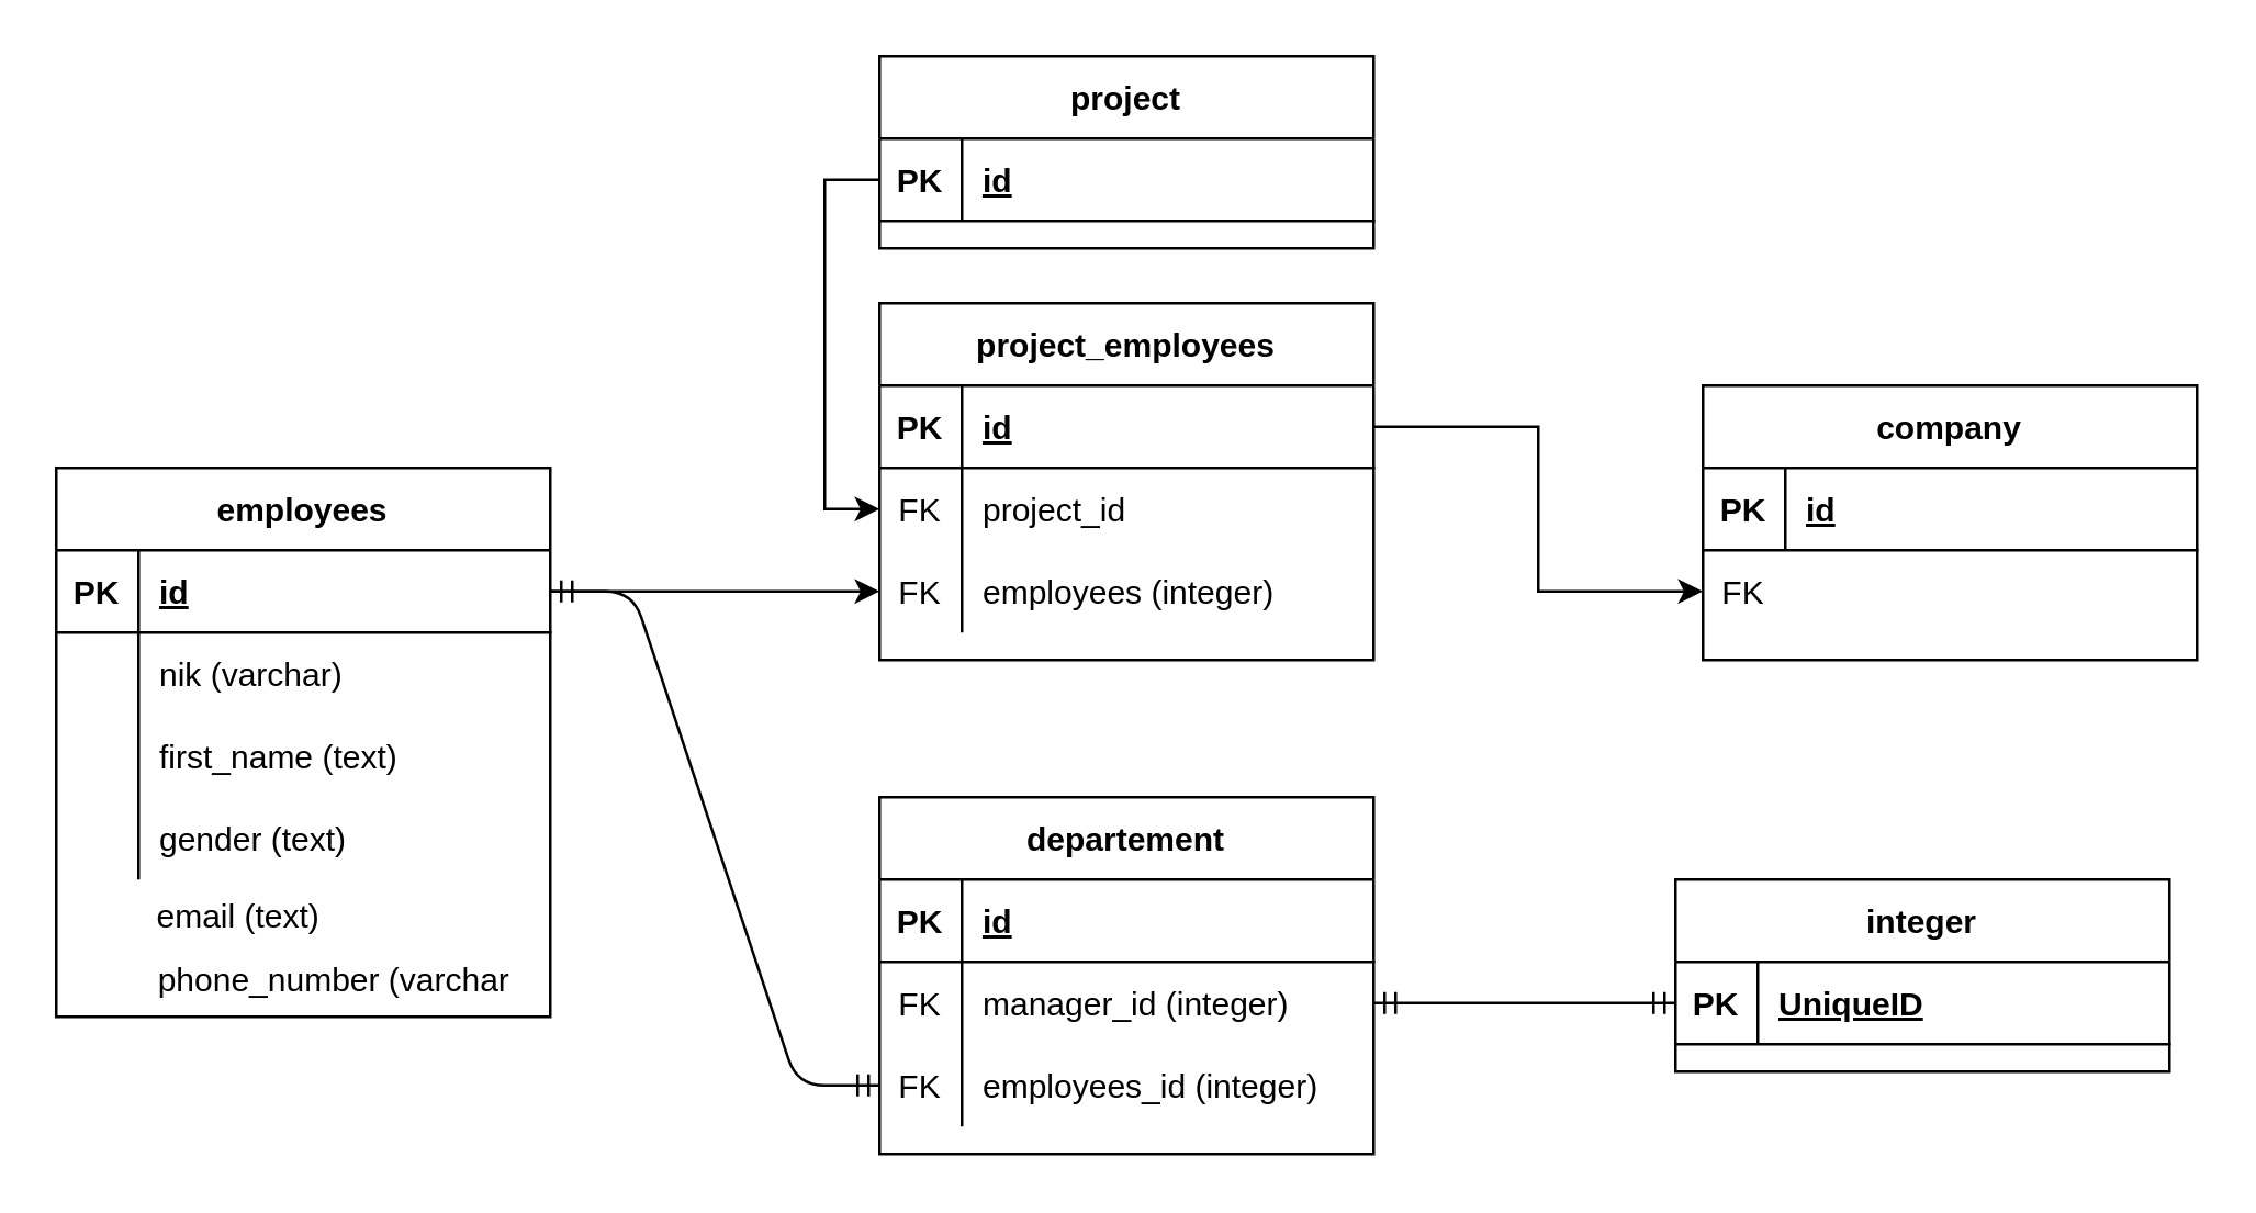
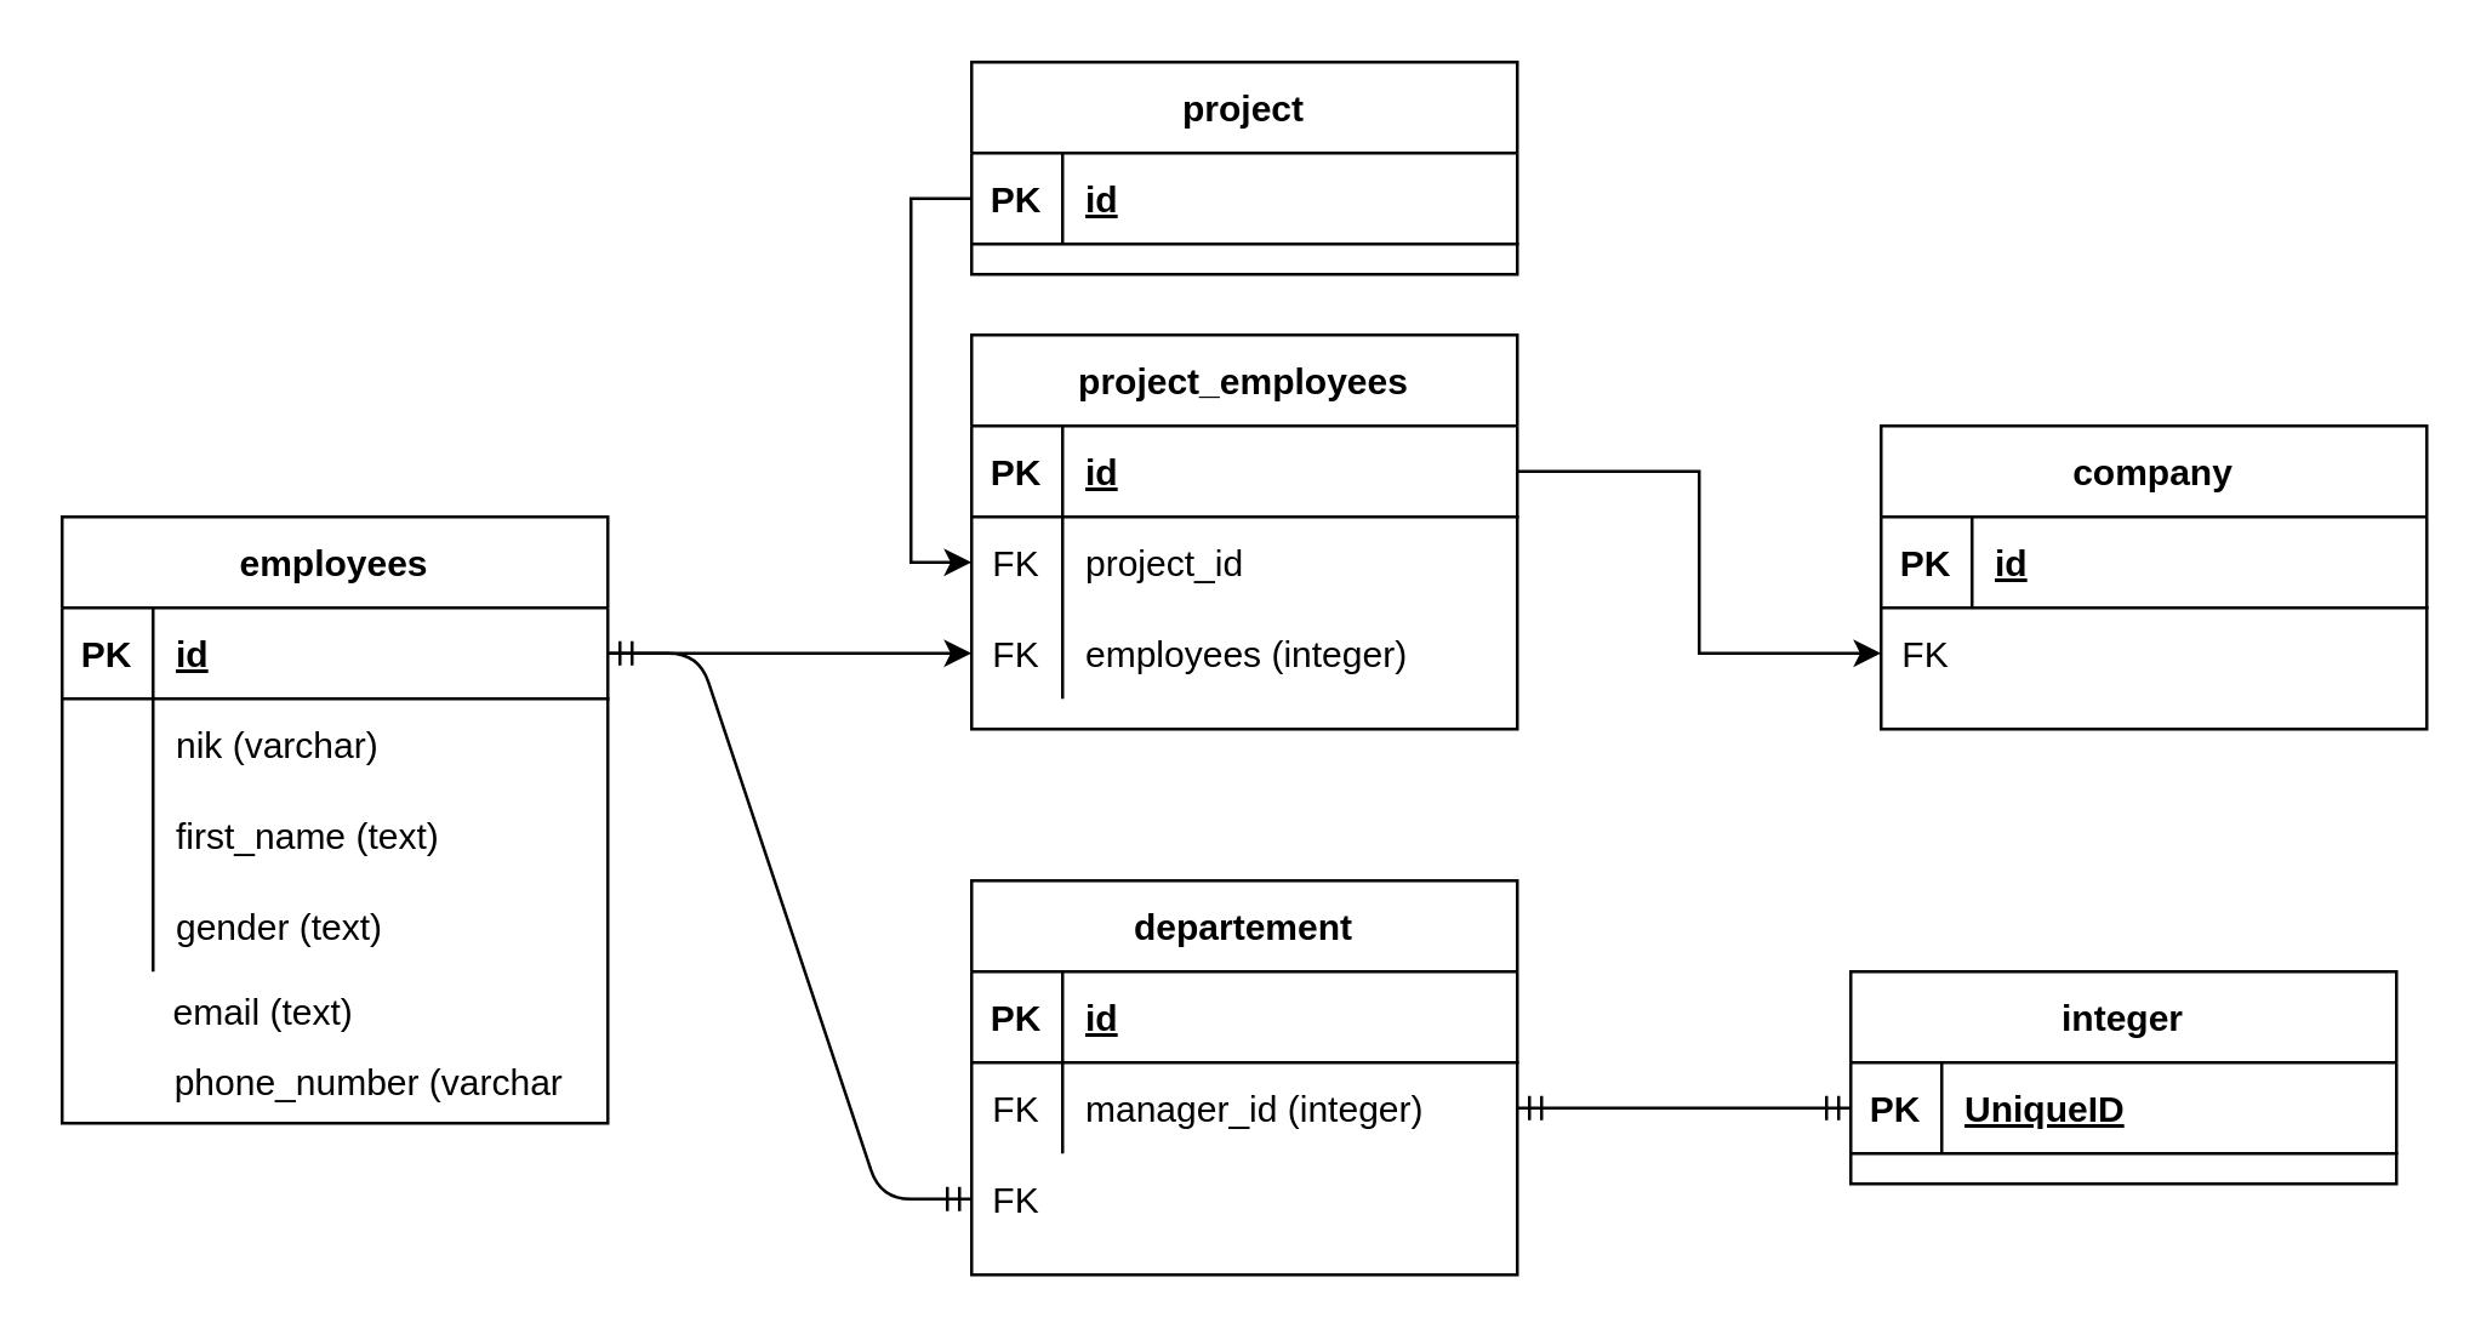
- <mxCell id="13" value="employees_id (integer)" style="shape=partialRectangle;connectable=0;fillColor=none;top=0;left=0;bottom=0;right=0;align=left;spacingLeft=6;overflow=hidden;" vertex="1" parent="11"><mxGeometry x="30" width="150" height="30" as="geometry" /></mxCell>
